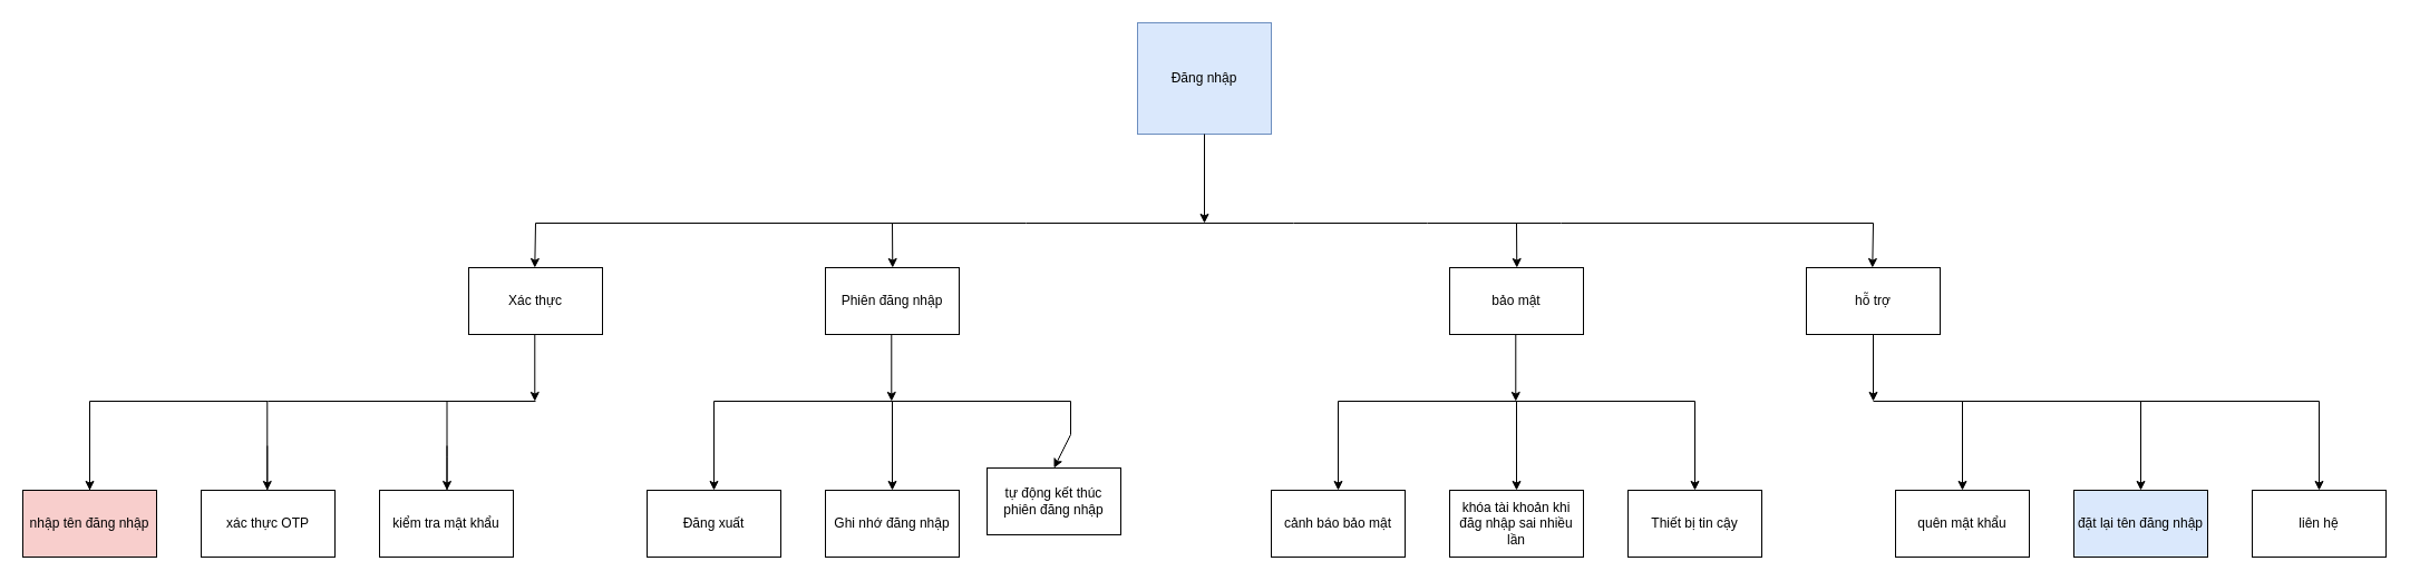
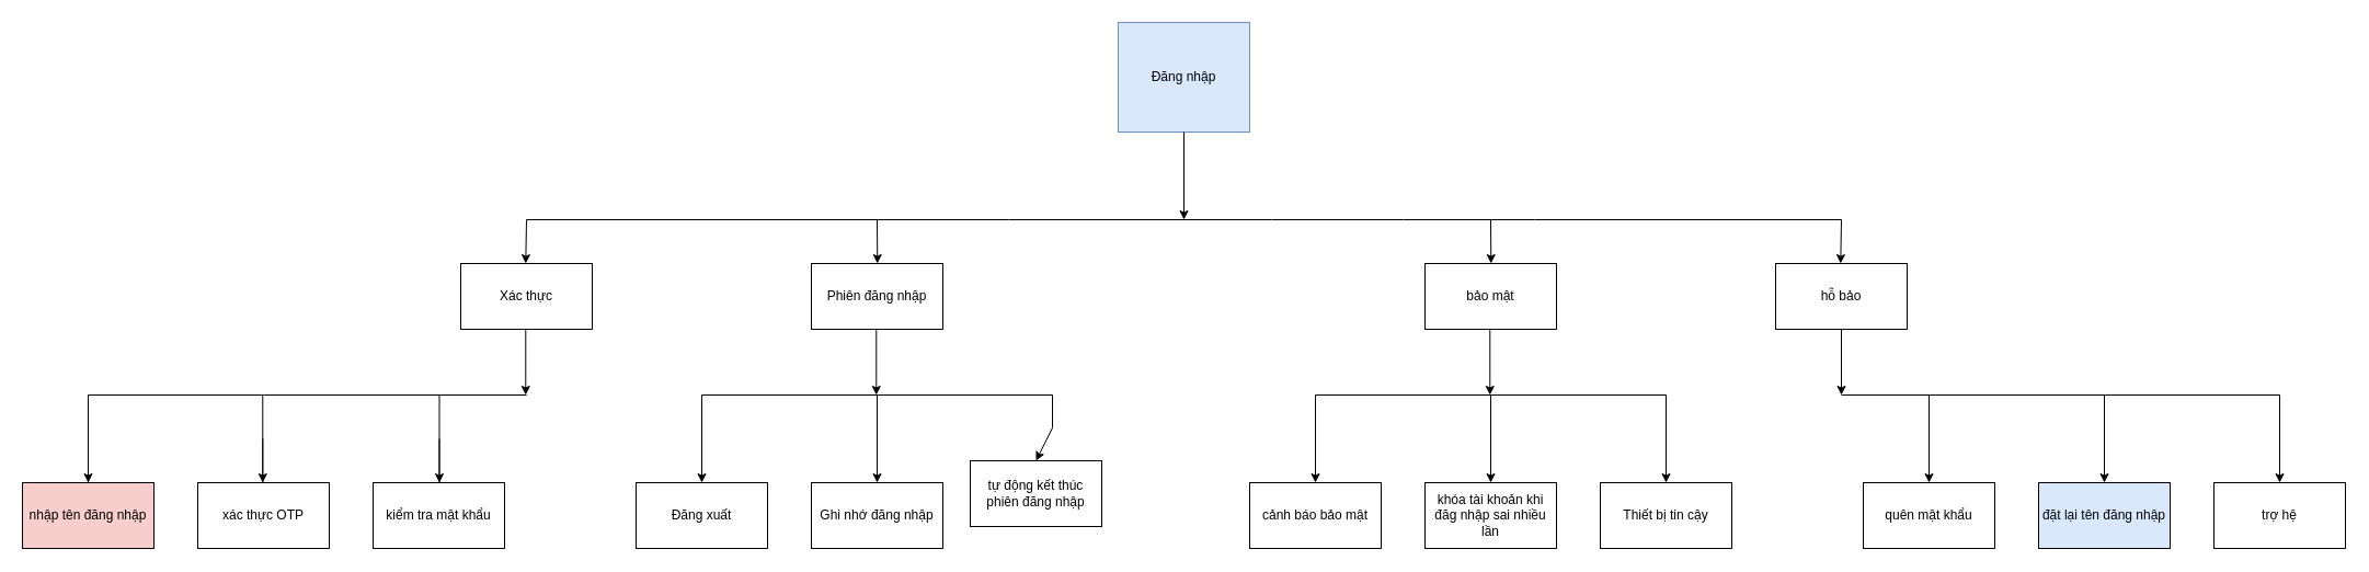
- <mxCell id="9" value="hỗ trợ" style="rounded=0;whiteSpace=wrap;html=1;" vertex="1" parent="1"><mxGeometry x="1620" y="240" width="120" height="60" as="geometry" /></mxCell>
+ <mxCell id="9" value="hỗ bảo" style="rounded=0;whiteSpace=wrap;html=1;" vertex="1" parent="1"><mxGeometry x="1620" y="240" width="120" height="60" as="geometry" /></mxCell>
- <mxCell id="51" value="liên hệ" style="rounded=0;whiteSpace=wrap;html=1;" vertex="1" parent="1"><mxGeometry x="2020" y="440" width="120" height="60" as="geometry" /></mxCell>
+ <mxCell id="51" value="trợ hệ" style="rounded=0;whiteSpace=wrap;html=1;" vertex="1" parent="1"><mxGeometry x="2020" y="440" width="120" height="60" as="geometry" /></mxCell>
